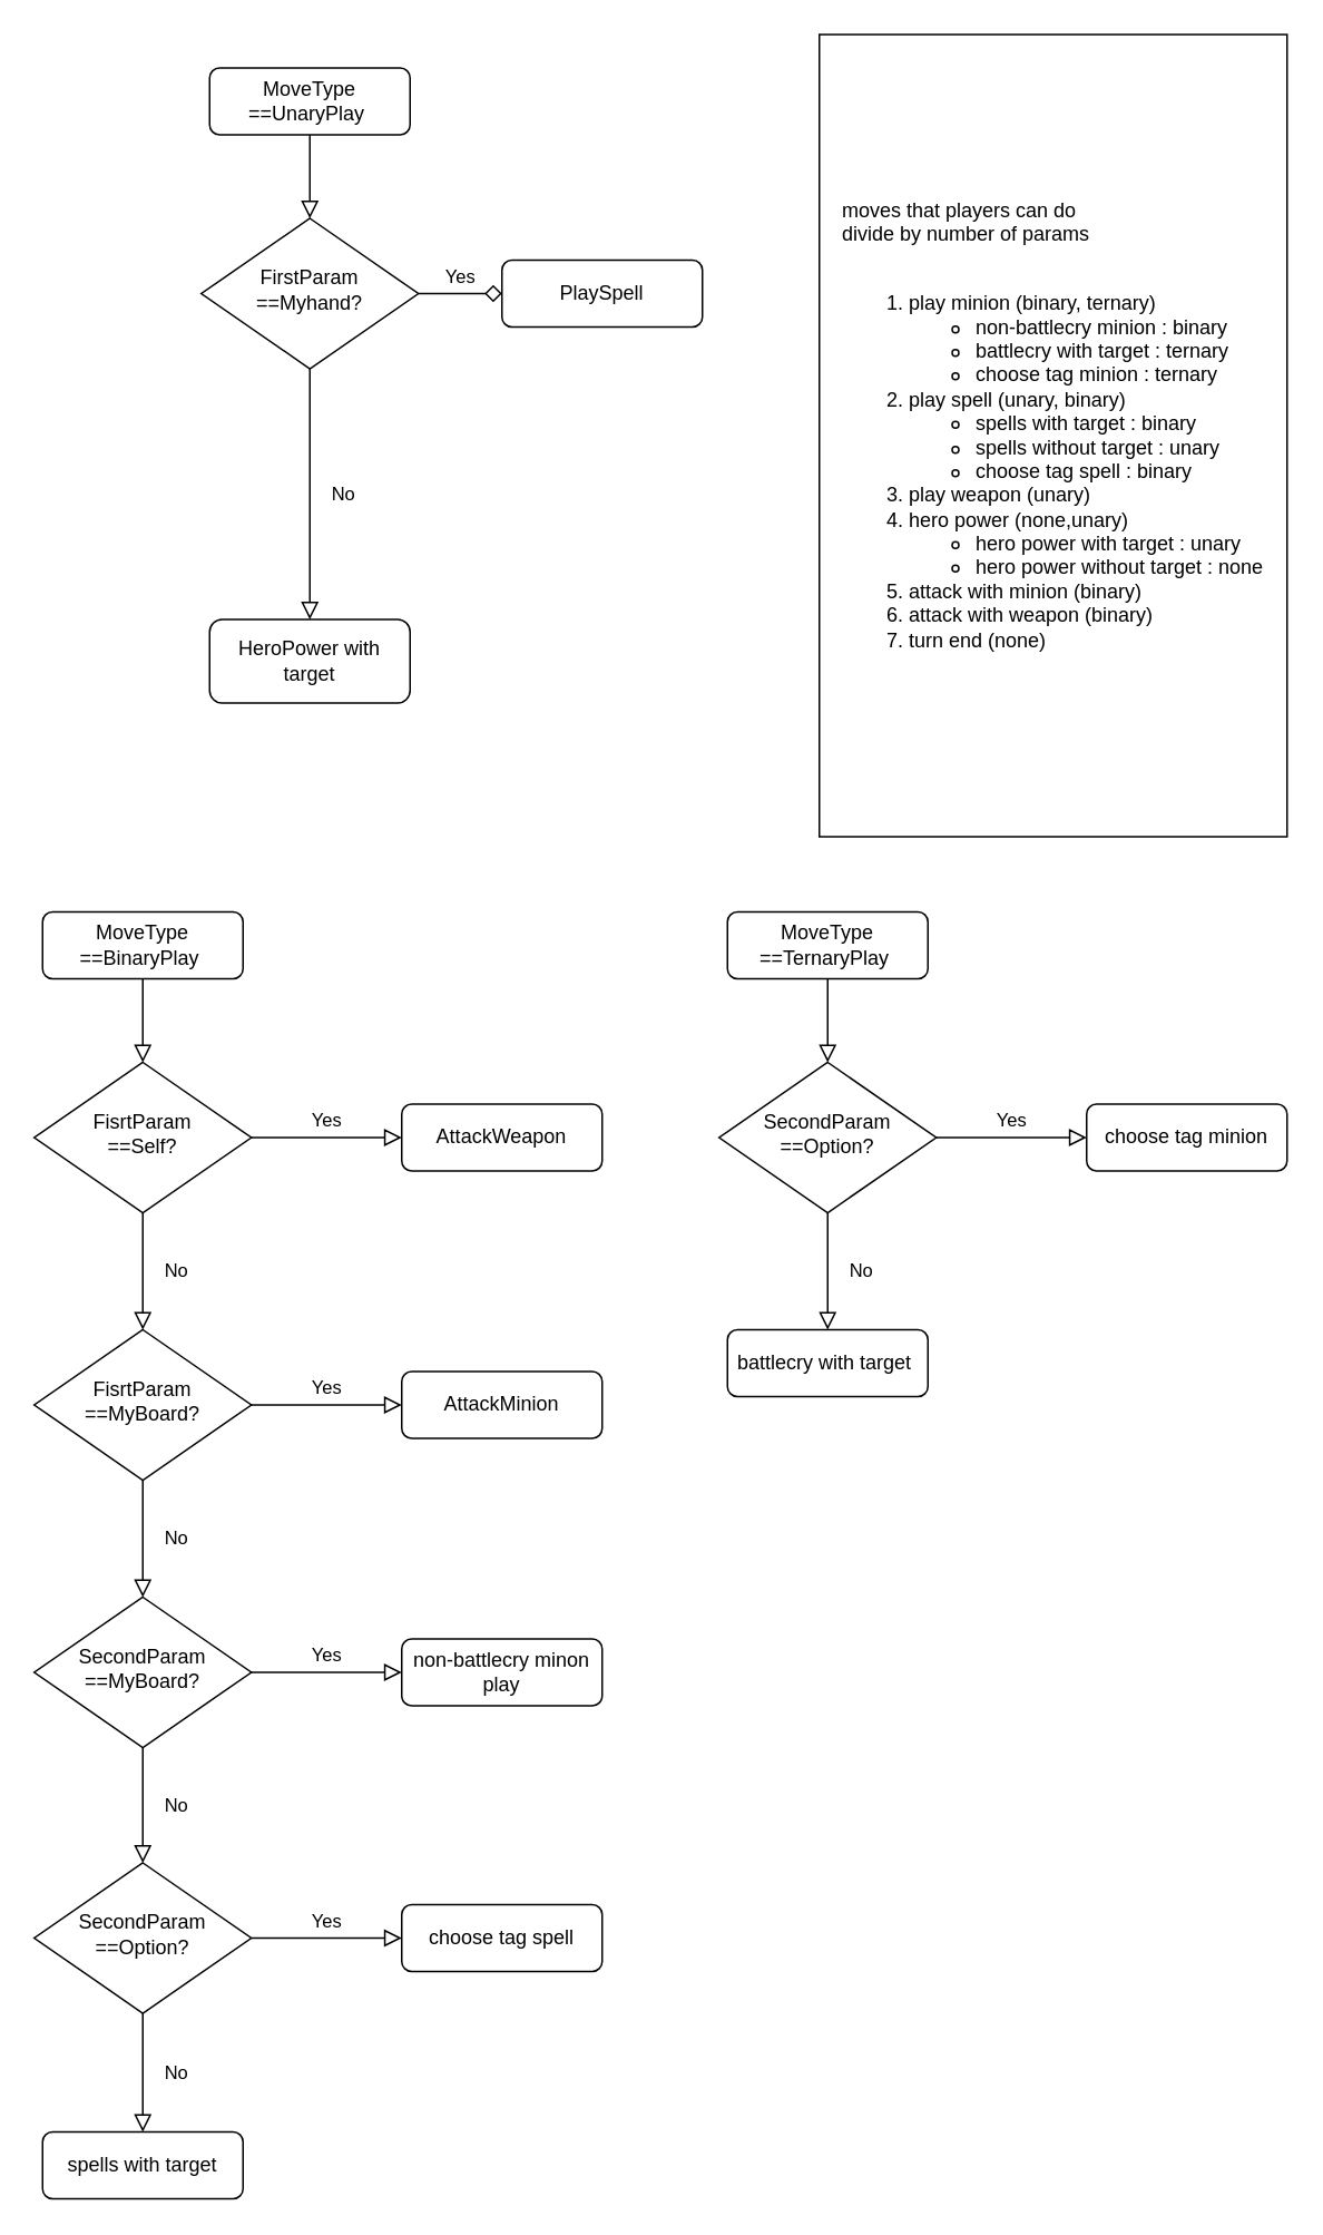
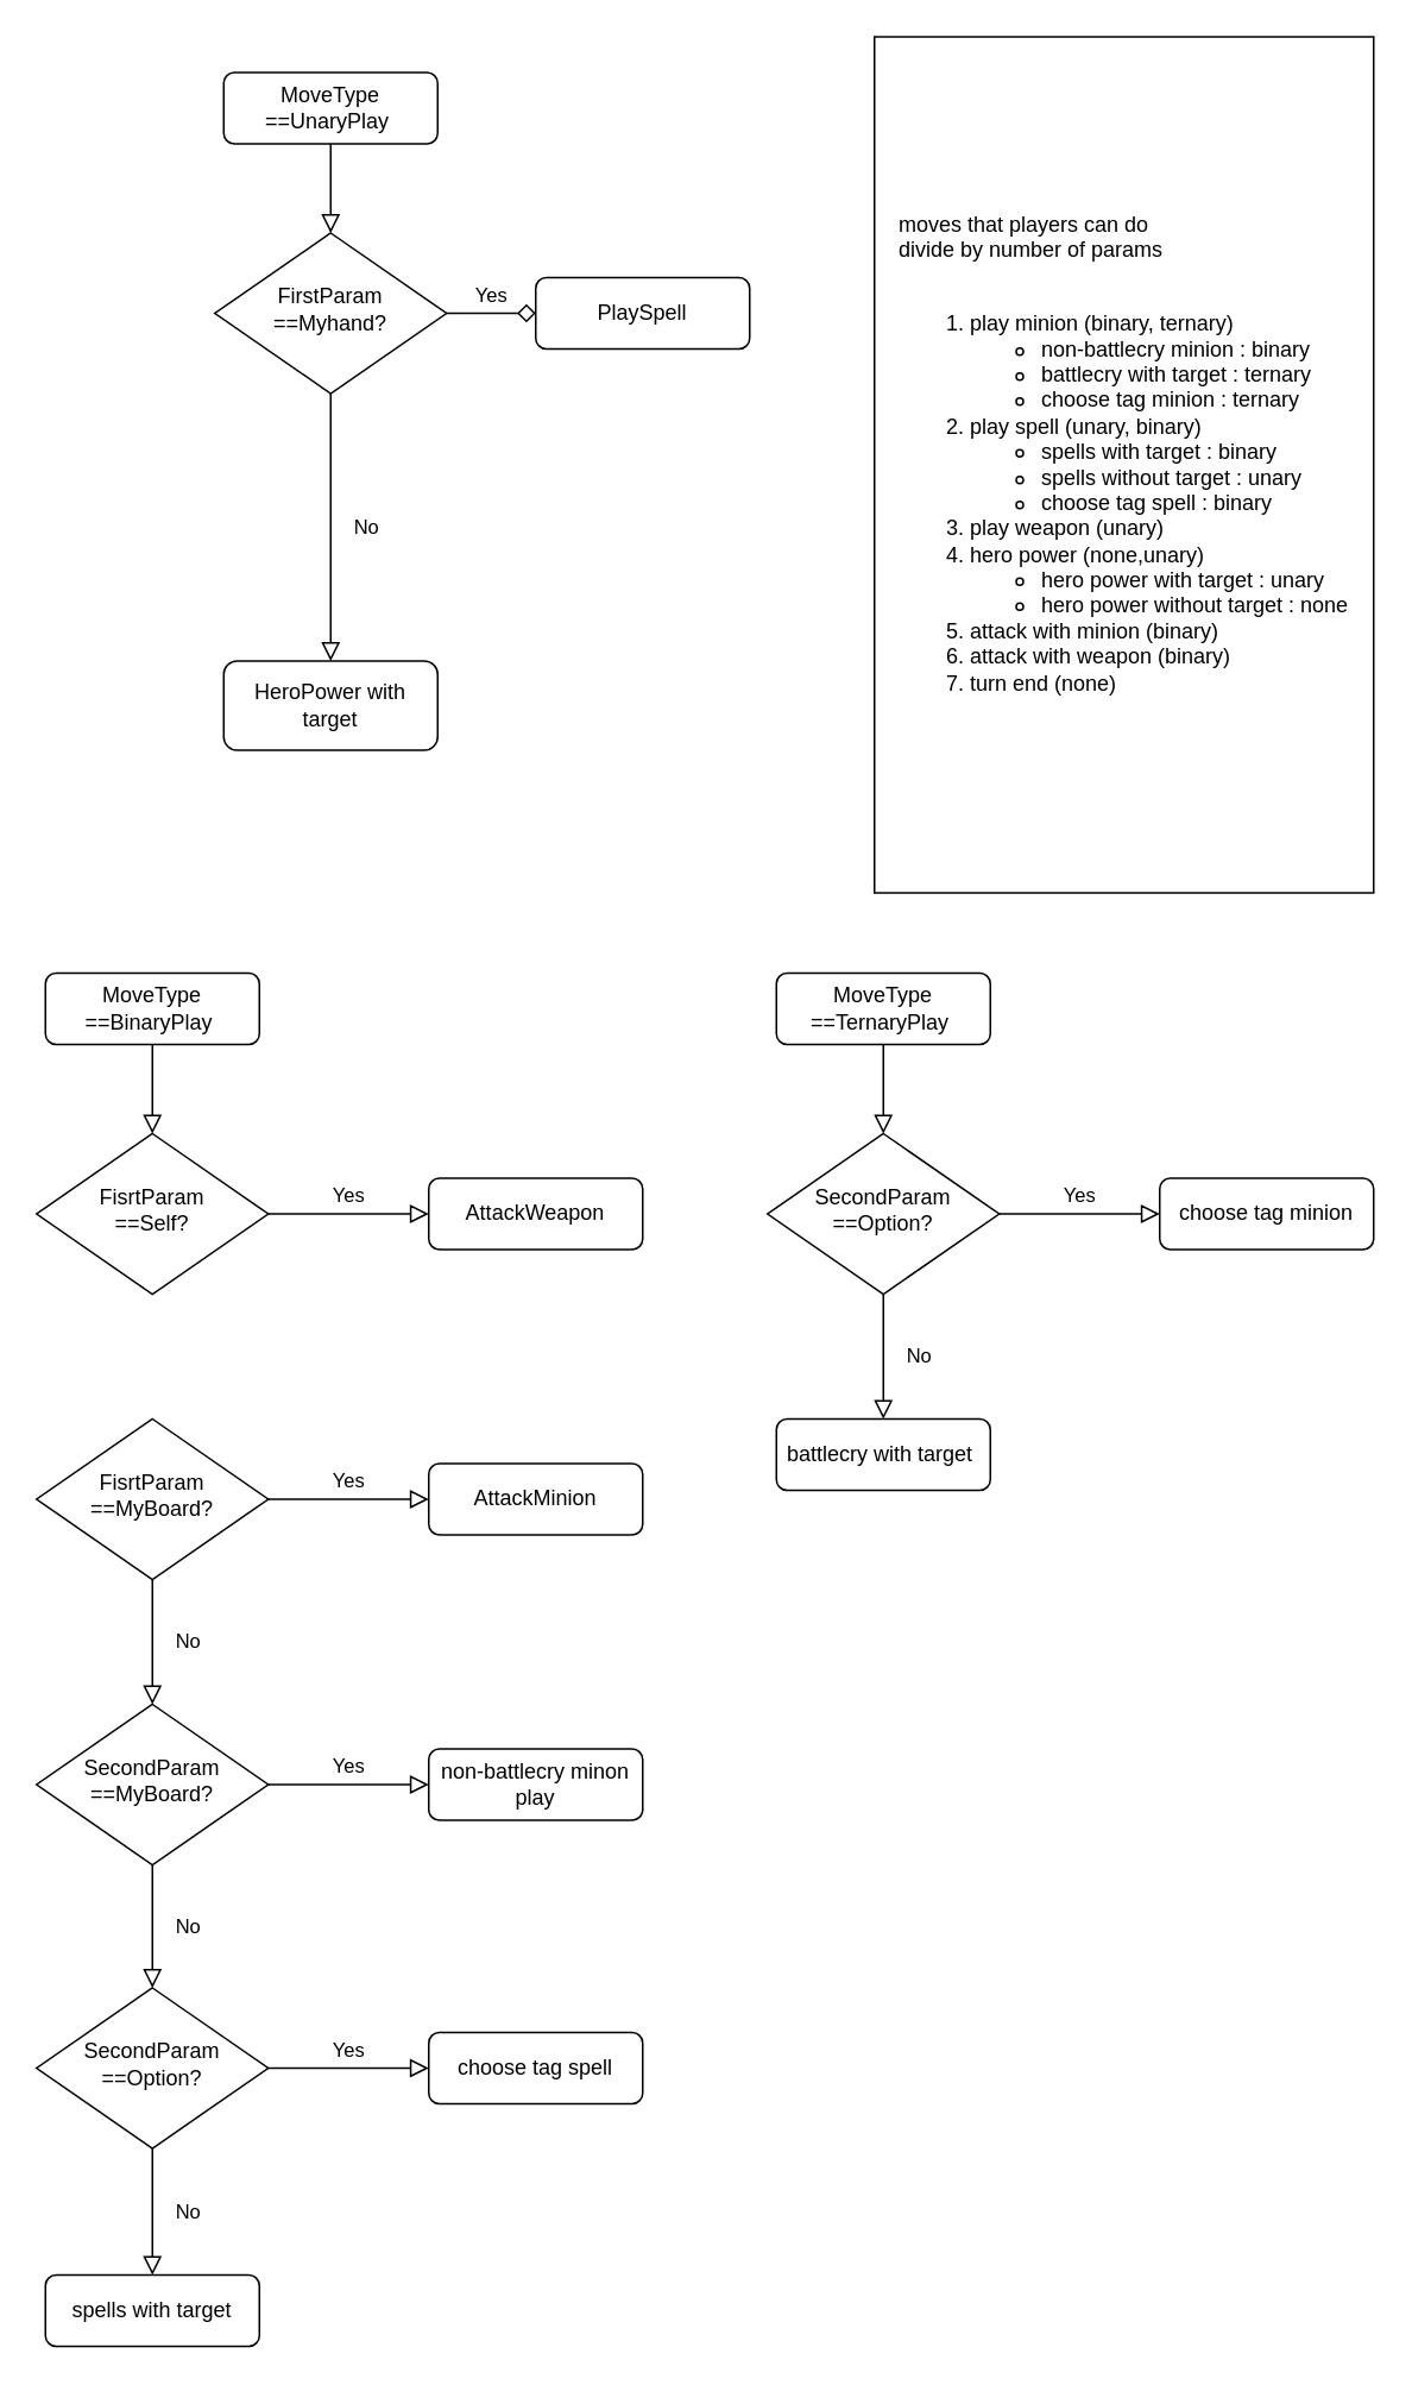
- <mxCell id="12" value="No" style="rounded=0;html=1;jettySize=auto;orthogonalLoop=1;fontSize=11;endArrow=block;endFill=0;endSize=8;strokeWidth=1;shadow=0;labelBackgroundColor=none;edgeStyle=orthogonalEdgeStyle;entryX=0.5;entryY=0;entryDx=0;entryDy=0;" parent="1" source="14" target="15" edge="1"><mxGeometry y="20" relative="1" as="geometry"><mxPoint as="offset" /><mxPoint x="85" y="875" as="targetPoint" /></mxGeometry></mxCell>
